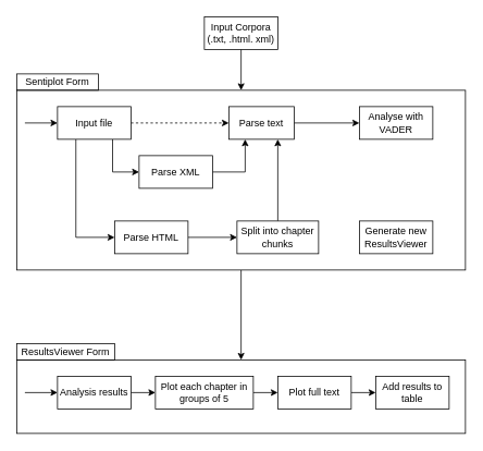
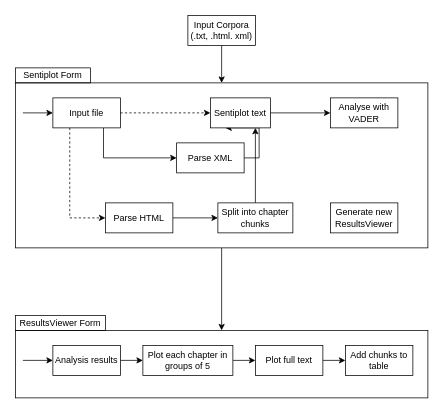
- <mxCell id="10" value="Parse text" style="rounded=0;whiteSpace=wrap;html=1;strokeColor=#000000;" parent="1" vertex="1"><mxGeometry x="280" y="130" width="80" height="40" as="geometry" /></mxCell>
+ <mxCell id="10" value="Sentiplot text" style="rounded=0;whiteSpace=wrap;html=1;strokeColor=#000000;" parent="1" vertex="1"><mxGeometry x="280" y="130" width="80" height="40" as="geometry" /></mxCell>
- <mxCell id="6" value="Parse XML" style="rounded=0;whiteSpace=wrap;html=1;strokeColor=#000000;" parent="1" vertex="1"><mxGeometry x="170" y="190" width="90" height="40" as="geometry" /></mxCell>
+ <mxCell id="6" value="Parse XML" style="rounded=0;whiteSpace=wrap;html=1;strokeColor=#000000;" parent="1" vertex="1"><mxGeometry x="235" y="190" width="90" height="40" as="geometry" /></mxCell>
- <mxCell id="14" style="edgeStyle=orthogonalEdgeStyle;rounded=0;orthogonalLoop=1;jettySize=auto;html=1;exitX=0.25;exitY=1;exitDx=0;exitDy=0;entryX=0;entryY=0.5;entryDx=0;entryDy=0;" parent="1" source="16" target="8" edge="1"><mxGeometry relative="1" as="geometry" /></mxCell>
+ <mxCell id="14" style="edgeStyle=orthogonalEdgeStyle;rounded=0;orthogonalLoop=1;jettySize=auto;html=1;exitX=0.25;exitY=1;exitDx=0;exitDy=0;entryX=0;entryY=0.5;entryDx=0;entryDy=0;dashed=1;" parent="1" source="16" target="8" edge="1"><mxGeometry relative="1" as="geometry" /></mxCell>
- <mxCell id="31" value="Add results to table" style="rounded=0;whiteSpace=wrap;html=1;strokeColor=#000000;" parent="1" vertex="1"><mxGeometry x="460" y="460" width="90" height="40" as="geometry" /></mxCell>
+ <mxCell id="31" value="Add chunks to table" style="rounded=0;whiteSpace=wrap;html=1;strokeColor=#000000;" parent="1" vertex="1"><mxGeometry x="460" y="460" width="90" height="40" as="geometry" /></mxCell>
